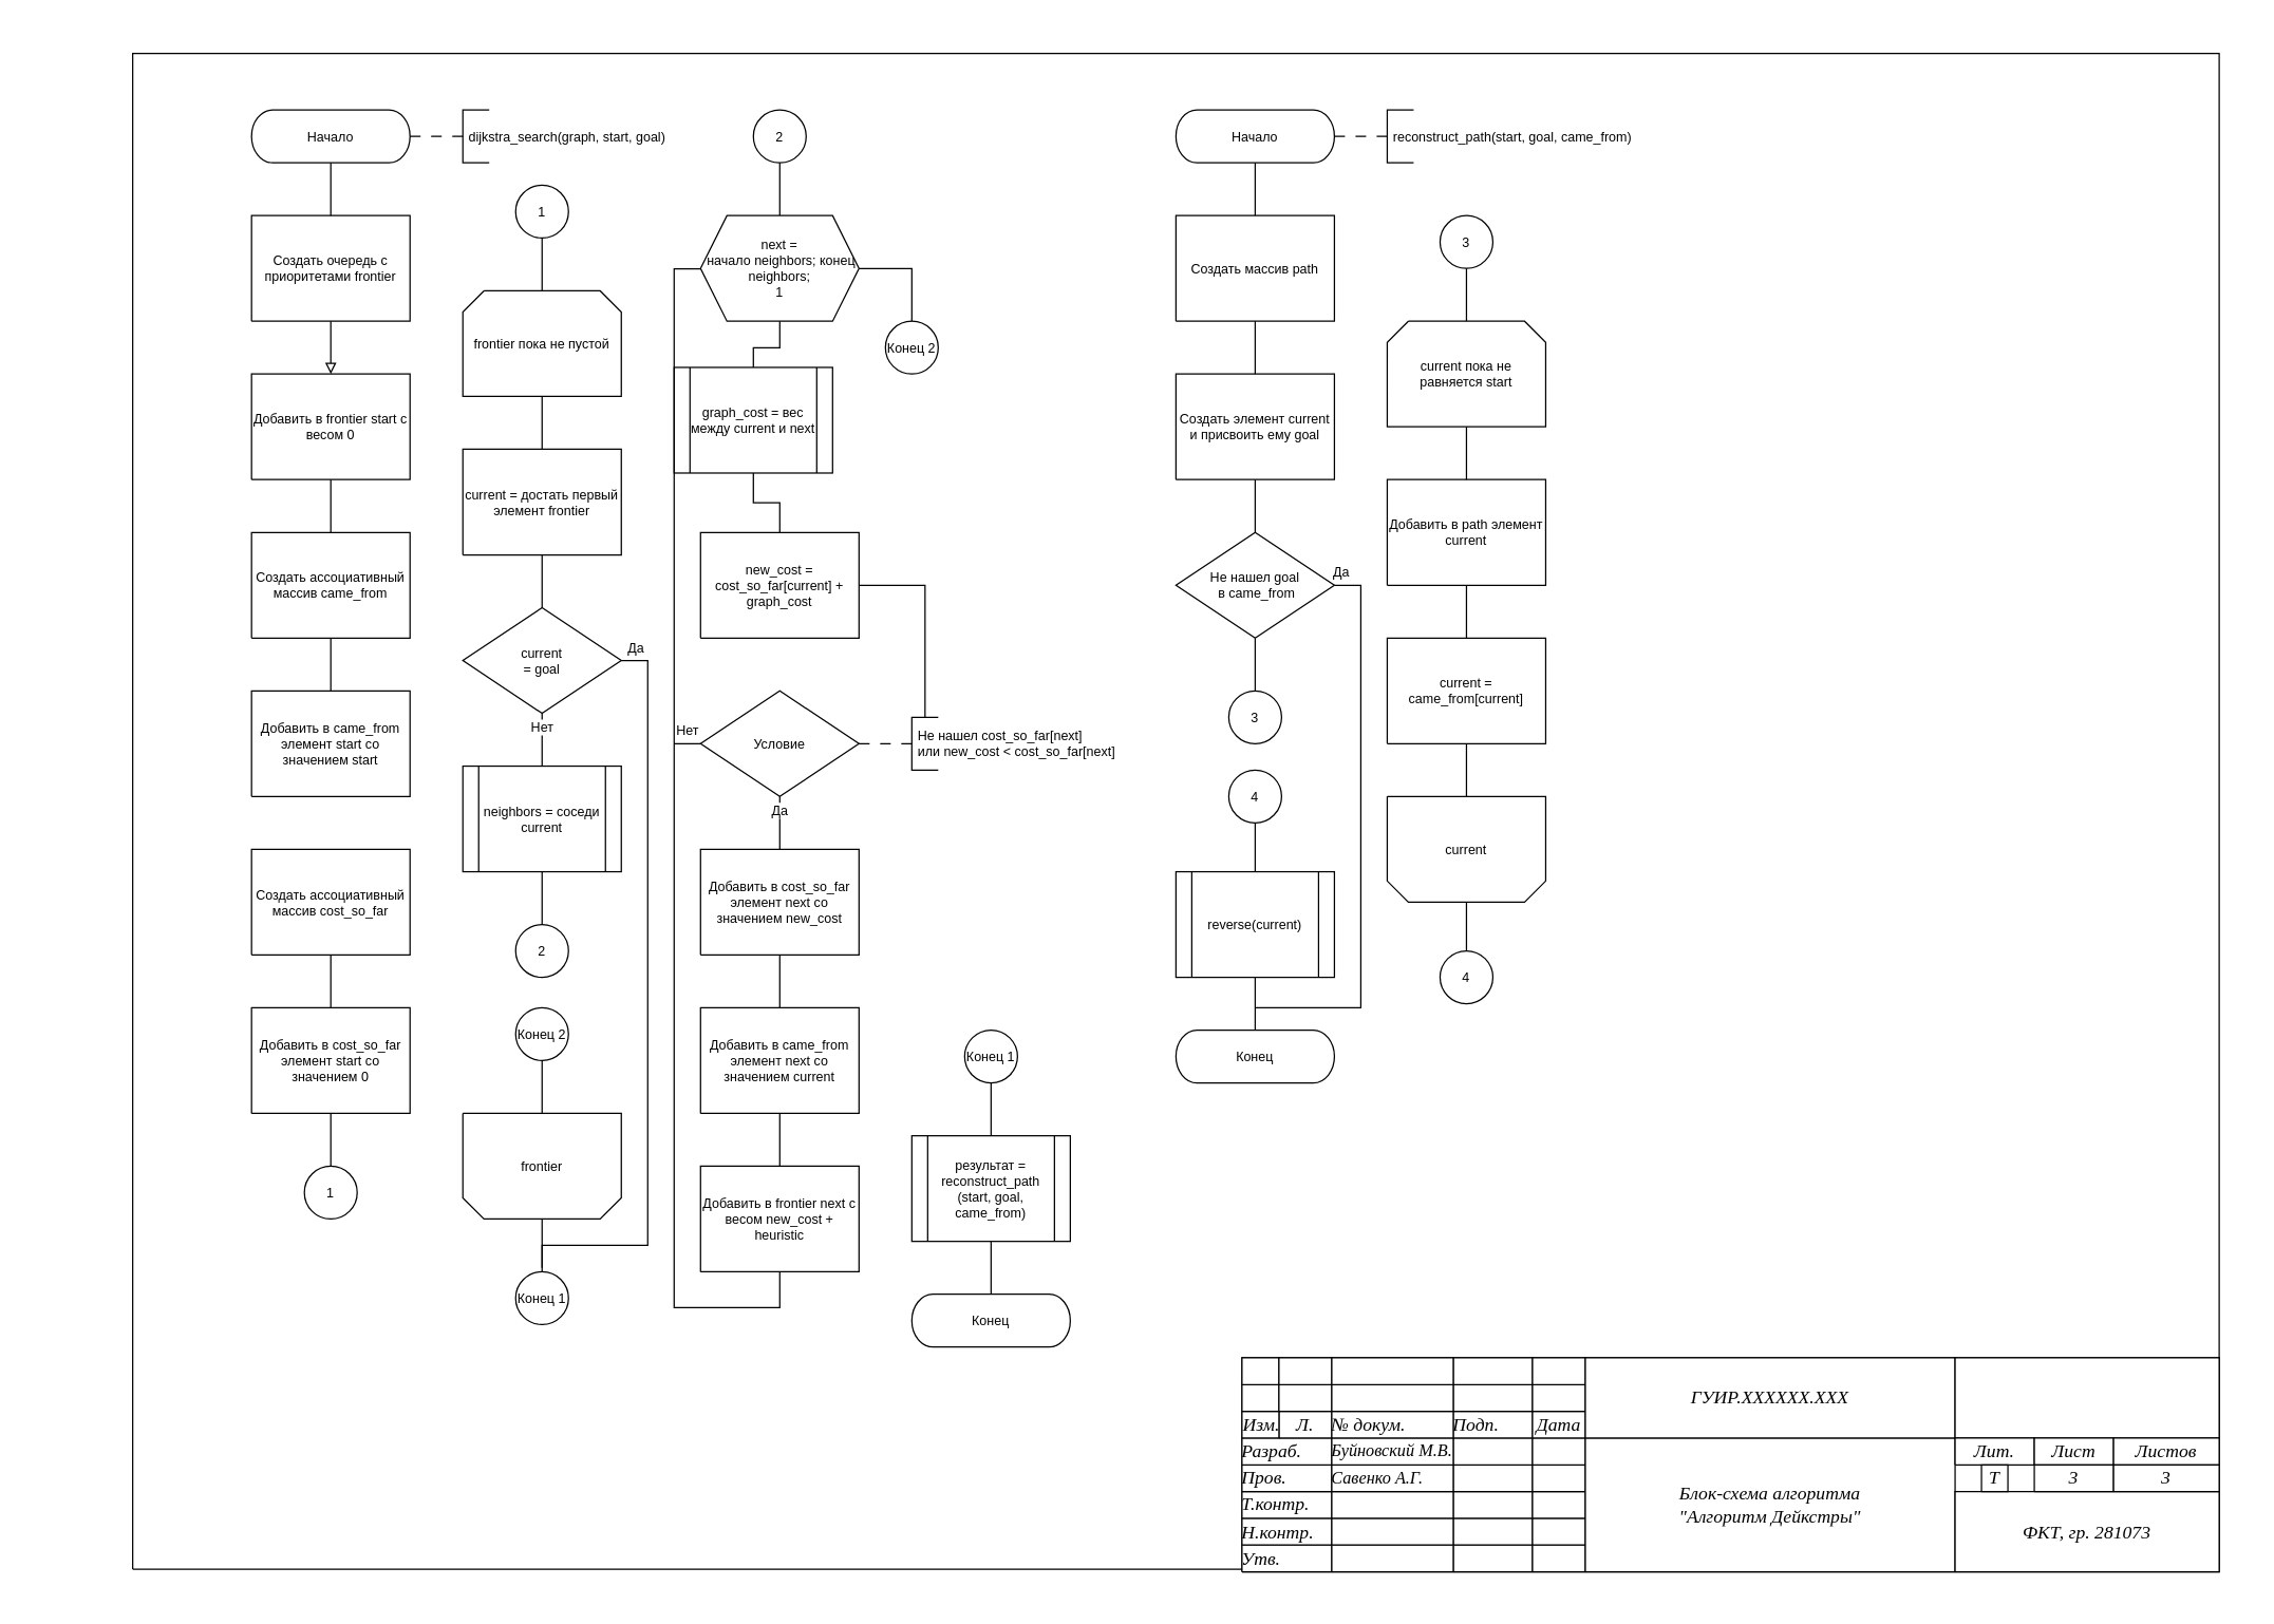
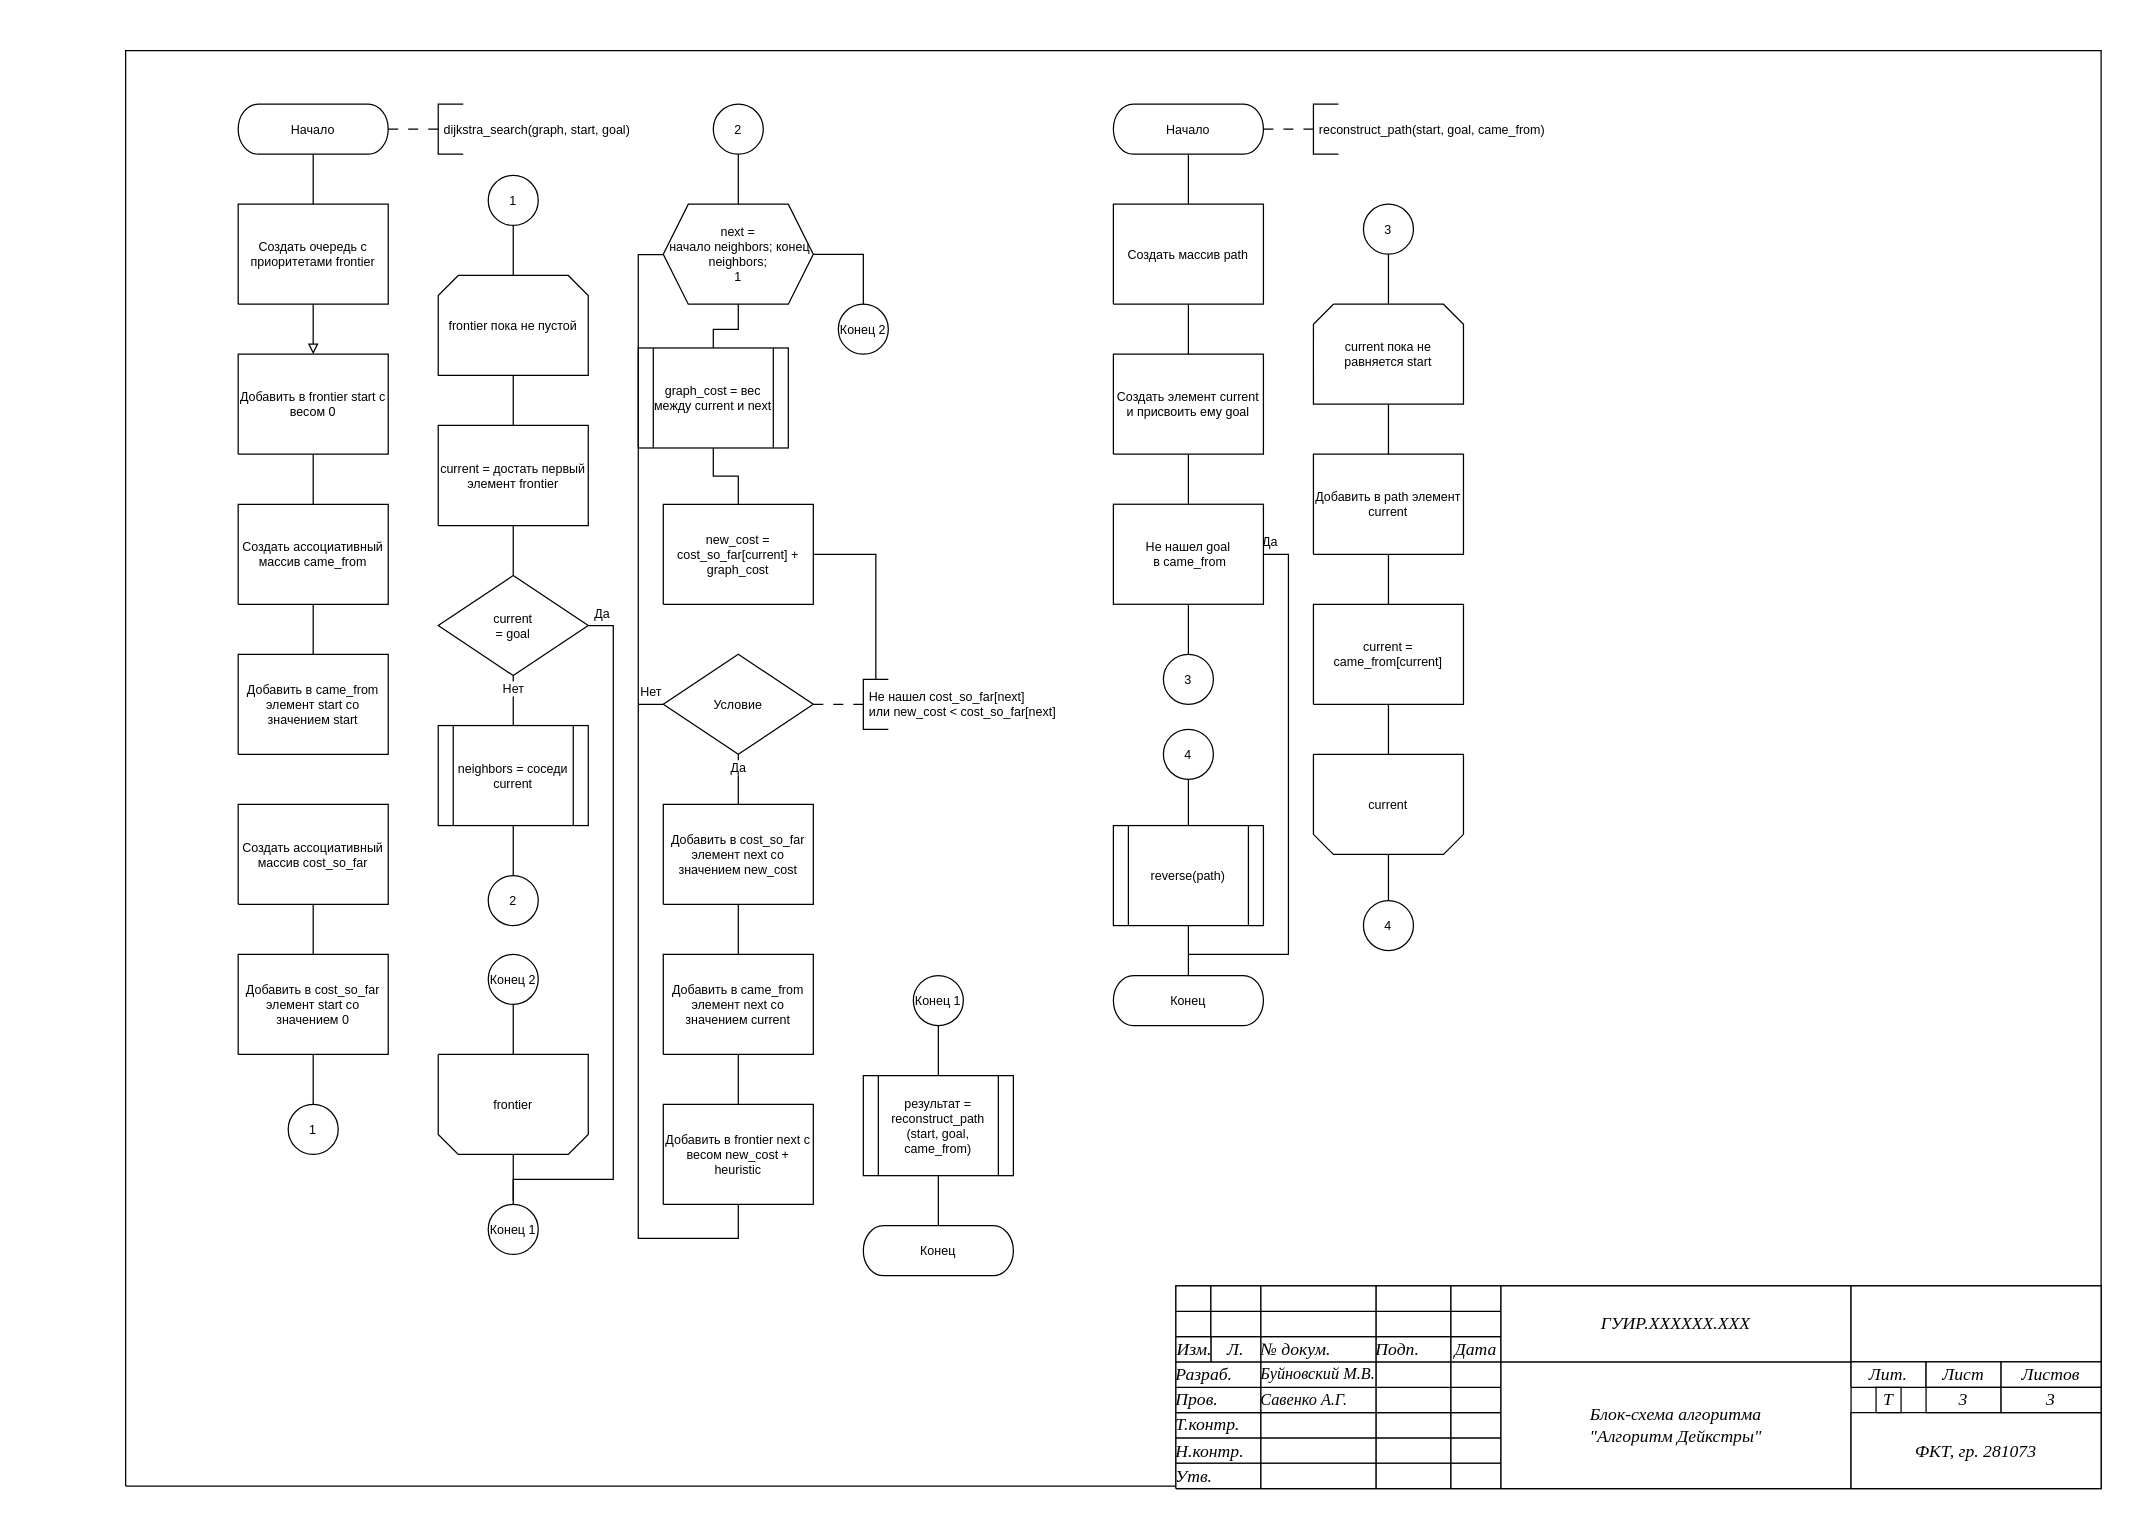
- <mxCell id="13" value="Не нашел goal&lt;br style=&quot;font-size: 10px;&quot;&gt;&amp;nbsp;в came_from" style="rhombus;whiteSpace=wrap;html=1;fontSize=10;" vertex="1" parent="2"><mxGeometry x="870" y="382.75" width="120" height="80" as="geometry" /></mxCell>
+ <mxCell id="13" value="Не нашел goal&lt;br style=&quot;font-size: 10px;&quot;&gt;&amp;nbsp;в came_from" style="whiteSpace=wrap;html=1;fontSize=10;rounded=0;" vertex="1" parent="2"><mxGeometry x="870" y="382.75" width="120" height="80" as="geometry" /></mxCell>
- <mxCell id="23" value="reverse(current)" style="shape=process;whiteSpace=wrap;html=1;backgroundOutline=1;fontSize=10;" vertex="1" parent="2"><mxGeometry x="870" y="639.75" width="120" height="80" as="geometry" /></mxCell>
+ <mxCell id="23" value="reverse(path)" style="shape=process;whiteSpace=wrap;html=1;backgroundOutline=1;fontSize=10;" vertex="1" parent="2"><mxGeometry x="870" y="639.75" width="120" height="80" as="geometry" /></mxCell>
